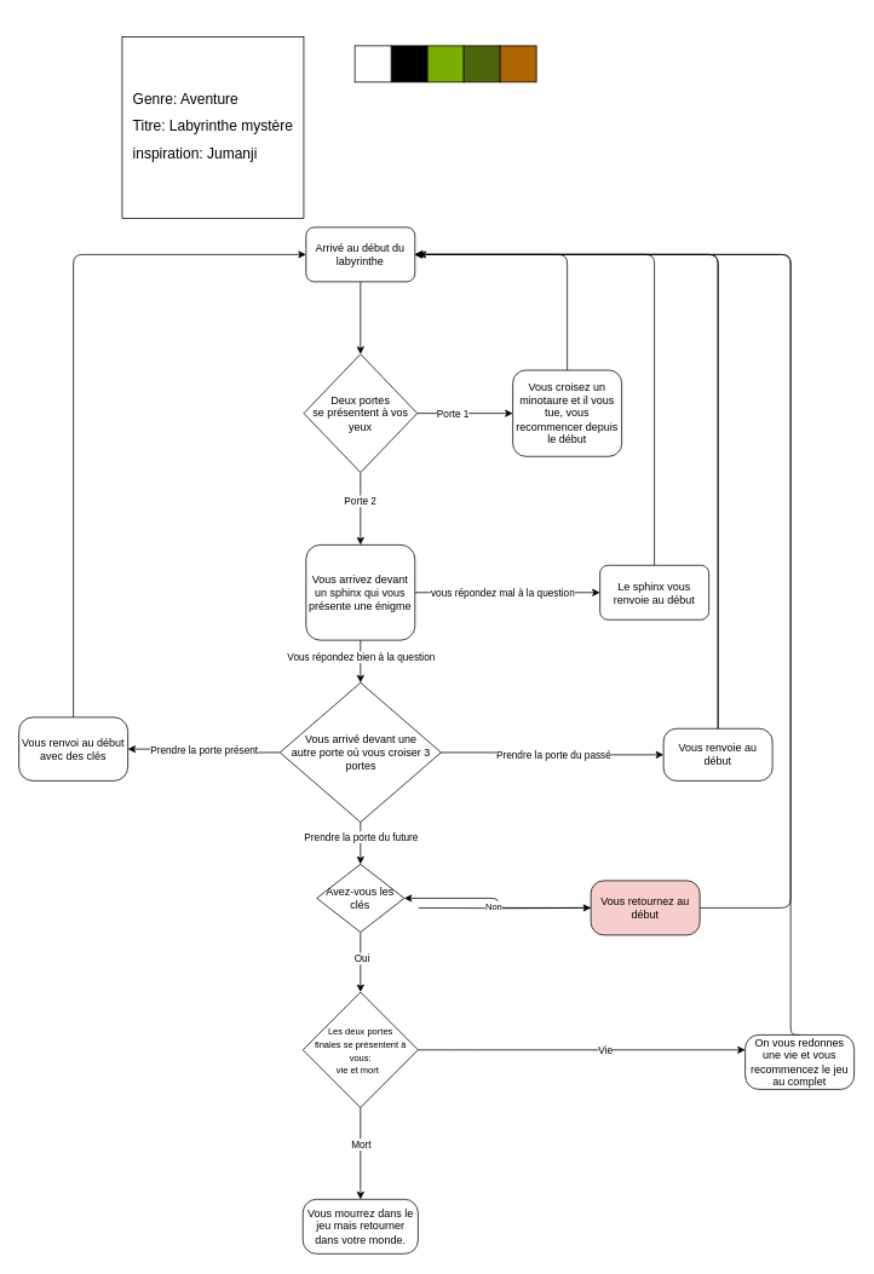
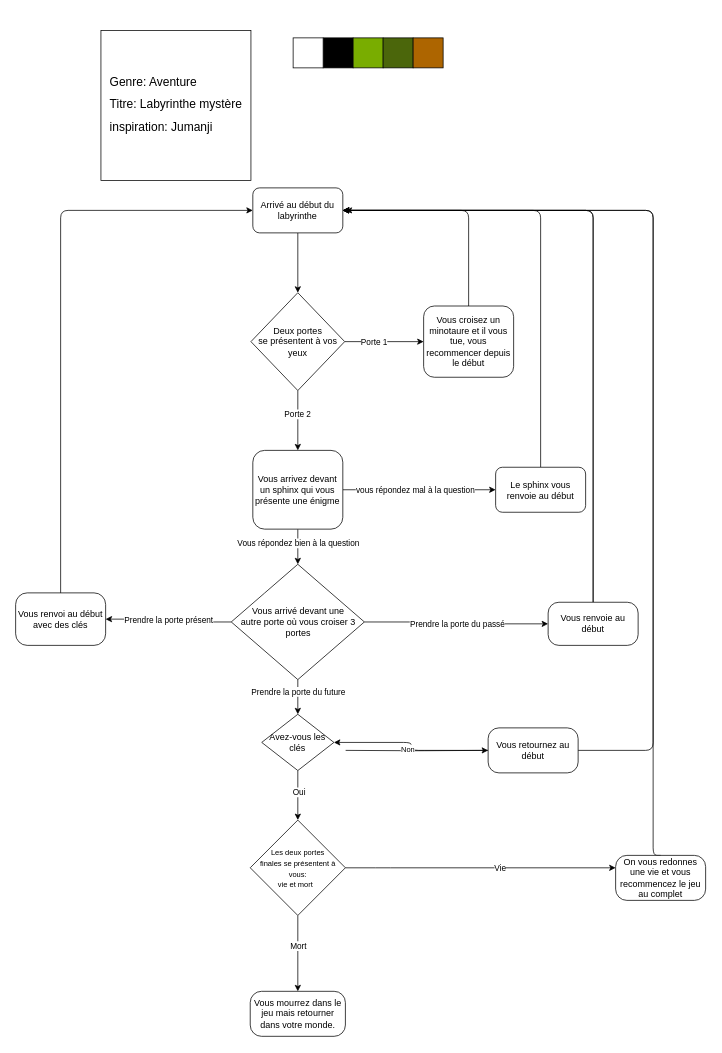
- <mxCell id="40" value="Vous retournez au début" style="whiteSpace=wrap;html=1;rounded=1;arcSize=24;fillColor=#f8cecc;" parent="1" vertex="1"><mxGeometry x="650" y="970.01" width="120" height="60" as="geometry" /></mxCell>
+ <mxCell id="40" value="Vous retournez au début" style="whiteSpace=wrap;html=1;rounded=1;arcSize=24;" parent="1" vertex="1"><mxGeometry x="650" y="970.01" width="120" height="60" as="geometry" /></mxCell>
